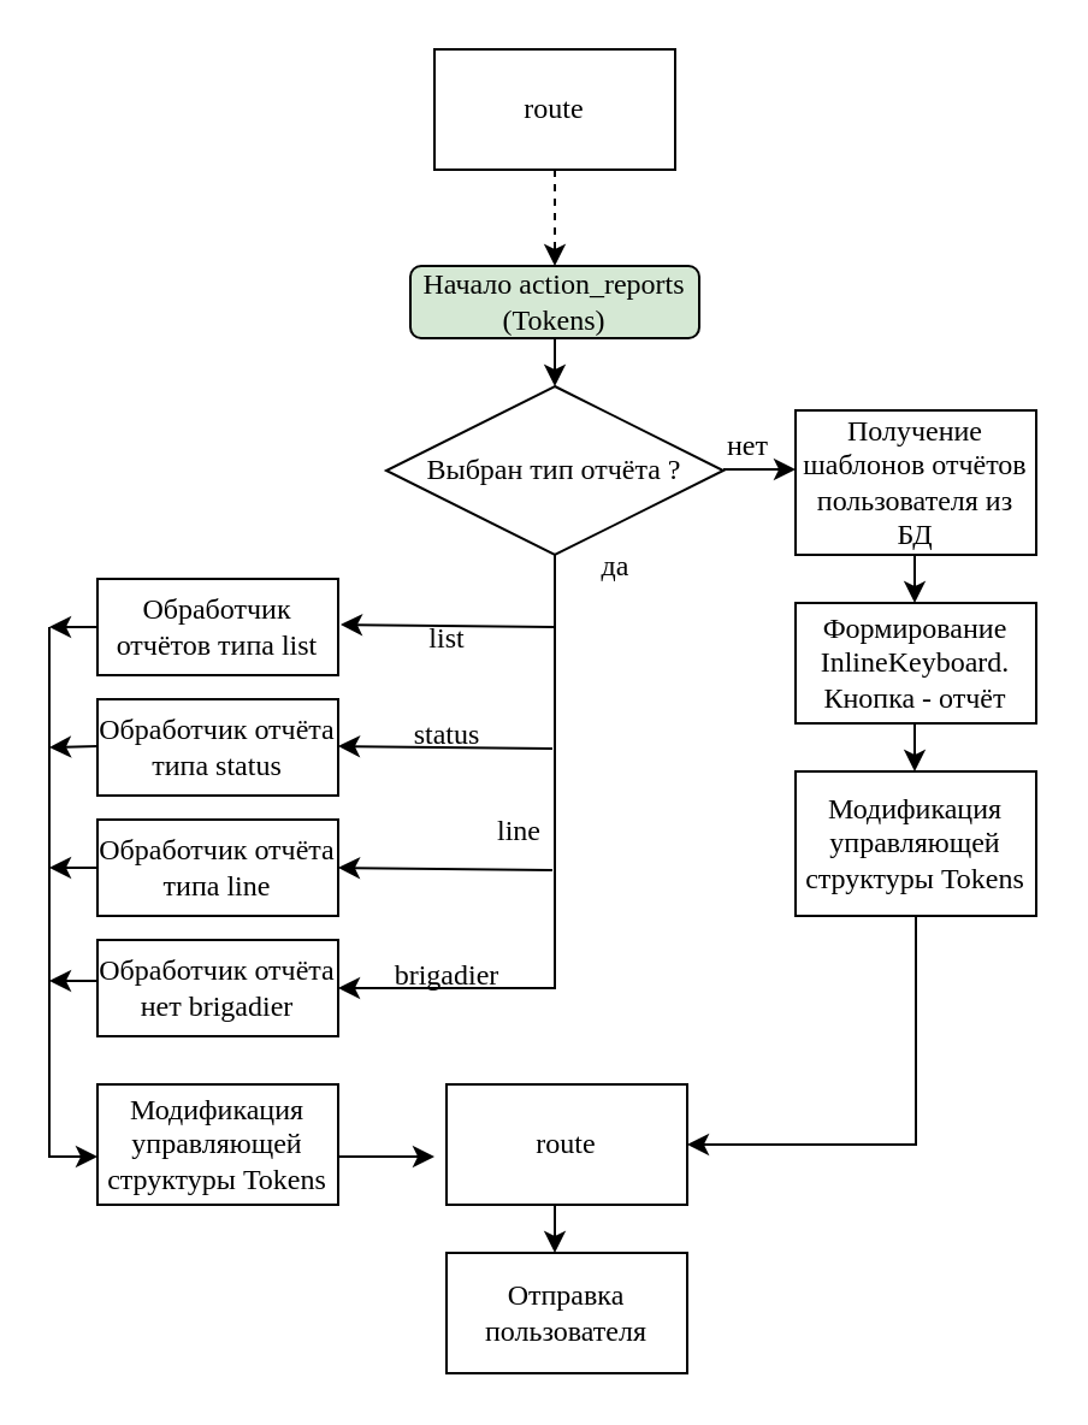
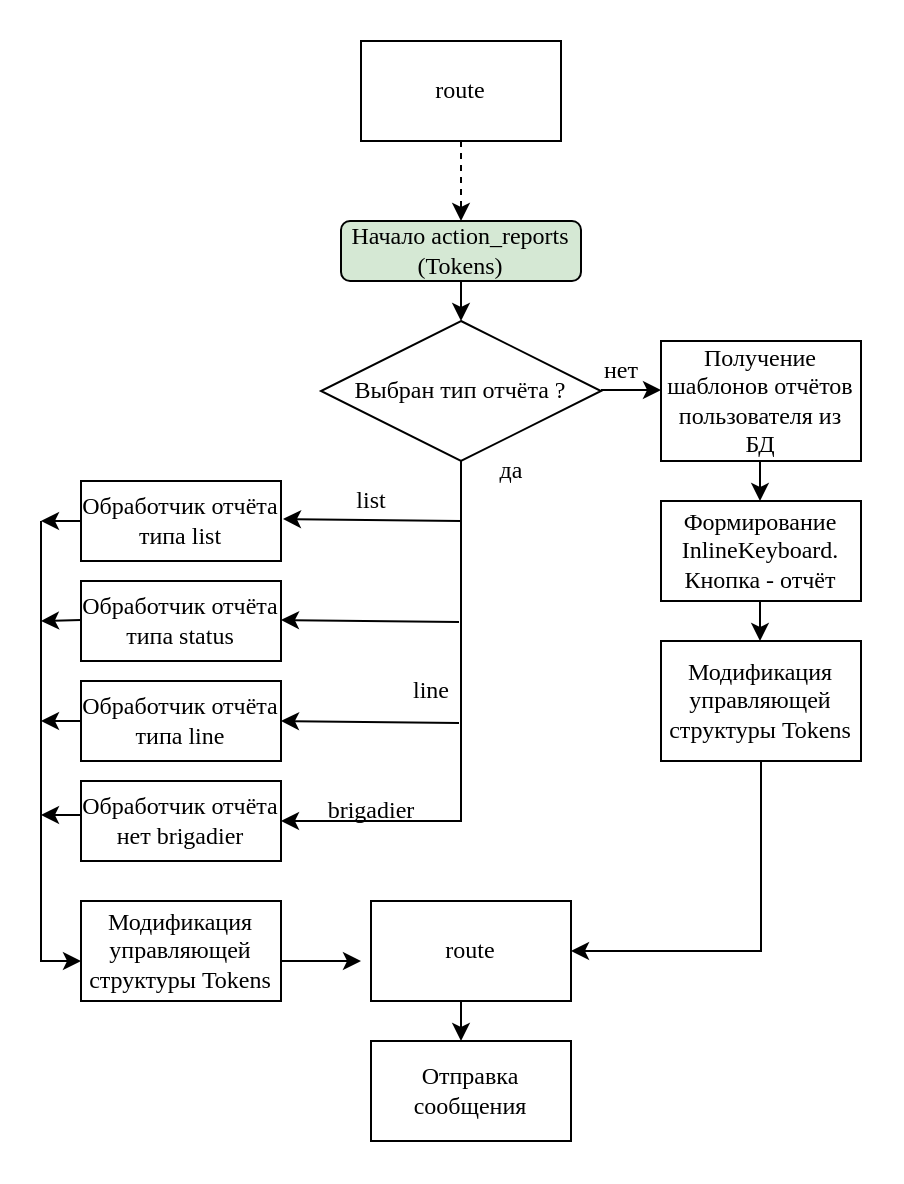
- <mxCell id="24" value="&lt;font face=&quot;Times New Roman&quot;&gt;Обработчик отчётов типа list&lt;/font&gt;" style="rounded=0;whiteSpace=wrap;html=1;" vertex="1" parent="1"><mxGeometry x="40" y="240" width="100" height="40" as="geometry" /></mxCell>
+ <mxCell id="24" value="&lt;font face=&quot;Times New Roman&quot;&gt;Обработчик отчёта типа list&lt;/font&gt;" style="rounded=0;whiteSpace=wrap;html=1;" vertex="1" parent="1"><mxGeometry x="40" y="240" width="100" height="40" as="geometry" /></mxCell>
- <mxCell id="16" value="&lt;font face=&quot;Times New Roman&quot;&gt;list&lt;/font&gt;" style="text;html=1;align=center;verticalAlign=middle;resizable=0;points=[];autosize=1;strokeColor=none;fillColor=none;" vertex="1" parent="1"><mxGeometry x="165" y="250" width="40" height="30" as="geometry" /></mxCell>
+ <mxCell id="16" value="&lt;font face=&quot;Times New Roman&quot;&gt;list&lt;/font&gt;" style="text;html=1;align=center;verticalAlign=middle;resizable=0;points=[];autosize=1;strokeColor=none;fillColor=none;" vertex="1" parent="1"><mxGeometry x="165" y="235" width="40" height="30" as="geometry" /></mxCell>
- <mxCell id="17" value="&lt;font face=&quot;Times New Roman&quot;&gt;status&lt;/font&gt;" style="text;html=1;align=center;verticalAlign=middle;resizable=0;points=[];autosize=1;strokeColor=none;fillColor=none;" vertex="1" parent="1"><mxGeometry x="160" y="290" width="50" height="30" as="geometry" /></mxCell>
- <mxCell id="36" value="&lt;font style=&quot;font-size: 12px;&quot; face=&quot;Times New Roman&quot;&gt;Отправка пользователя&lt;/font&gt;" style="rounded=0;whiteSpace=wrap;html=1;" vertex="1" parent="1"><mxGeometry x="185" y="520" width="100" height="50" as="geometry" /></mxCell>
+ <mxCell id="36" value="&lt;font style=&quot;font-size: 12px;&quot; face=&quot;Times New Roman&quot;&gt;Отправка сообщения&lt;/font&gt;" style="rounded=0;whiteSpace=wrap;html=1;" vertex="1" parent="1"><mxGeometry x="185" y="520" width="100" height="50" as="geometry" /></mxCell>
